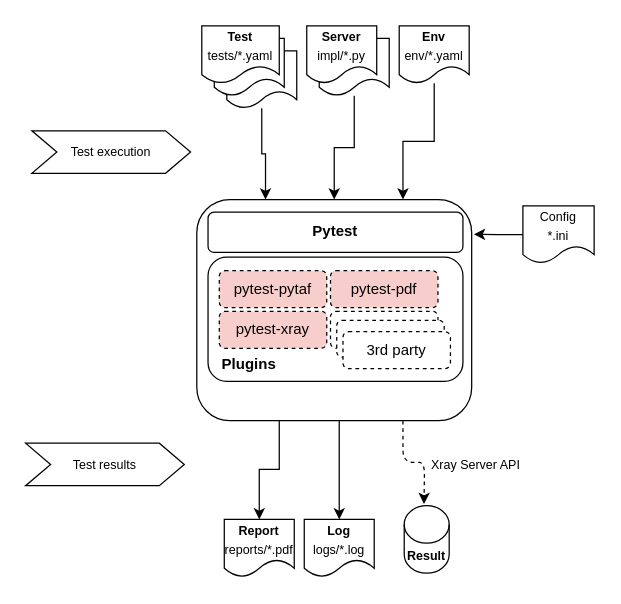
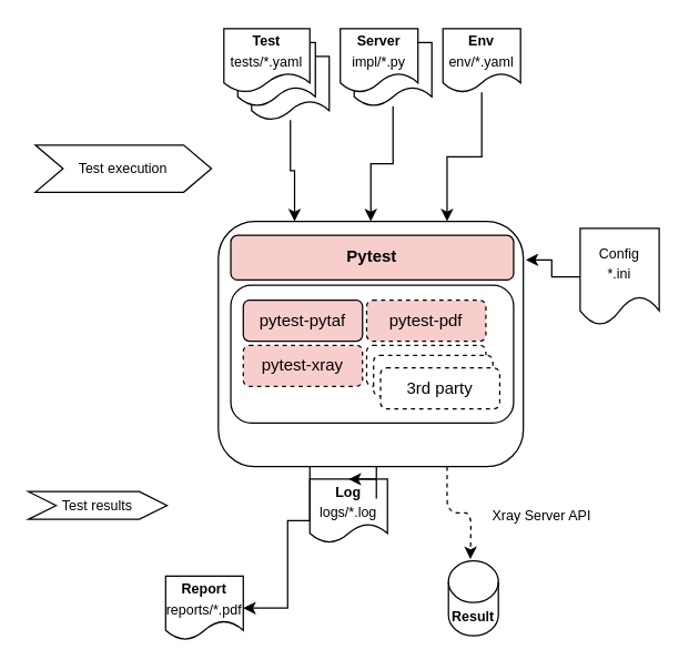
- <mxCell id="14" value="&lt;b&gt;Pytest&lt;/b&gt;" style="rounded=1;whiteSpace=wrap;html=1;strokeColor=#000000;fillColor=#ffffff;container=0;" vertex="1" parent="4"><mxGeometry x="9" y="10.172" width="204" height="32.165" as="geometry" /></mxCell>
+ <mxCell id="14" value="&lt;b&gt;Pytest&lt;/b&gt;" style="rounded=1;whiteSpace=wrap;html=1;strokeColor=#000000;fillColor=#f8cecc;container=0;" vertex="1" parent="4"><mxGeometry x="9" y="10.172" width="204" height="32.165" as="geometry" /></mxCell>
- <mxCell id="33" value="&lt;font style=&quot;font-size: 10px&quot;&gt;Config&lt;br&gt;*.ini&lt;br&gt;&lt;/font&gt;" style="shape=document;whiteSpace=wrap;html=1;boundedLbl=1;fillColor=none;" vertex="1" parent="1"><mxGeometry x="418" y="164" width="57" height="46" as="geometry" /></mxCell>
+ <mxCell id="33" value="&lt;font style=&quot;font-size: 10px&quot;&gt;Config&lt;br&gt;*.ini&lt;br&gt;&lt;/font&gt;" style="shape=document;whiteSpace=wrap;html=1;boundedLbl=1;fillColor=none;" vertex="1" parent="1"><mxGeometry x="418" y="164" width="57" height="70" as="geometry" /></mxCell>
- <mxCell id="7" value="pytest-pytaf" style="rounded=1;whiteSpace=wrap;html=1;fillColor=#f8cecc;container=0;dashed=1;" vertex="1" parent="4"><mxGeometry x="18" y="56.966" width="86" height="29.5" as="geometry" /></mxCell>
+ <mxCell id="7" value="pytest-pytaf" style="rounded=1;whiteSpace=wrap;html=1;fillColor=#f8cecc;container=0;" vertex="1" parent="4"><mxGeometry x="18" y="56.966" width="86" height="29.5" as="geometry" /></mxCell>
- <mxCell id="11" value="&lt;b&gt;Plugins&lt;/b&gt;" style="text;html=1;strokeColor=none;fillColor=none;align=center;verticalAlign=middle;whiteSpace=wrap;rounded=0;container=0;" vertex="1" parent="4"><mxGeometry x="22" y="122.069" width="40" height="20.345" as="geometry" /></mxCell>
- <mxCell id="3" value="&lt;font style=&quot;font-size: 10px&quot;&gt;Test results&lt;/font&gt;" style="shape=step;perimeter=stepPerimeter;whiteSpace=wrap;html=1;fixedSize=1;" parent="1" vertex="1"><mxGeometry x="20" y="354" width="127" height="34" as="geometry" /></mxCell>
+ <mxCell id="3" value="&lt;font style=&quot;font-size: 10px&quot;&gt;Test results&lt;/font&gt;" style="shape=step;perimeter=stepPerimeter;whiteSpace=wrap;html=1;fixedSize=1;" parent="1" vertex="1"><mxGeometry x="20" y="354" width="100" height="20" as="geometry" /></mxCell>
- <mxCell id="34" value="&lt;font style=&quot;font-size: 10px&quot;&gt;Xray Server API&lt;/font&gt;" style="text;html=1;strokeColor=none;fillColor=none;align=center;verticalAlign=middle;whiteSpace=wrap;rounded=0;" vertex="1" parent="1"><mxGeometry x="342" y="361" width="77" height="20" as="geometry" /></mxCell>
+ <mxCell id="34" value="&lt;font style=&quot;font-size: 10px&quot;&gt;Xray Server API&lt;/font&gt;" style="text;html=1;strokeColor=none;fillColor=none;align=center;verticalAlign=middle;whiteSpace=wrap;rounded=0;" vertex="1" parent="1"><mxGeometry x="352" y="361" width="77" height="20" as="geometry" /></mxCell>
- <mxCell id="27" value="&lt;font style=&quot;font-size: 10px&quot;&gt;&lt;b&gt;Report&lt;/b&gt;&lt;br&gt;reports/*.pdf&lt;br&gt;&lt;/font&gt;" style="shape=document;whiteSpace=wrap;html=1;boundedLbl=1;fillColor=none;" vertex="1" parent="1"><mxGeometry x="179" y="415" width="56" height="46" as="geometry" /></mxCell>
+ <mxCell id="27" value="&lt;font style=&quot;font-size: 10px&quot;&gt;&lt;b&gt;Report&lt;/b&gt;&lt;br&gt;reports/*.pdf&lt;br&gt;&lt;/font&gt;" style="shape=document;whiteSpace=wrap;html=1;boundedLbl=1;fillColor=none;" vertex="1" parent="1"><mxGeometry x="119" y="415" width="56" height="46" as="geometry" /></mxCell>
- <mxCell id="28" value="&lt;font style=&quot;font-size: 10px&quot;&gt;&lt;b&gt;Log&lt;/b&gt;&lt;br&gt;logs/*.log&lt;br&gt;&lt;/font&gt;" style="shape=document;whiteSpace=wrap;html=1;boundedLbl=1;fillColor=none;" vertex="1" parent="1"><mxGeometry x="243" y="415" width="56" height="46" as="geometry" /></mxCell>
+ <mxCell id="28" value="&lt;font style=&quot;font-size: 10px&quot;&gt;&lt;b&gt;Log&lt;/b&gt;&lt;br&gt;logs/*.log&lt;br&gt;&lt;/font&gt;" style="shape=document;whiteSpace=wrap;html=1;boundedLbl=1;fillColor=none;" vertex="1" parent="1"><mxGeometry x="223" y="345" width="56" height="46" as="geometry" /></mxCell>
